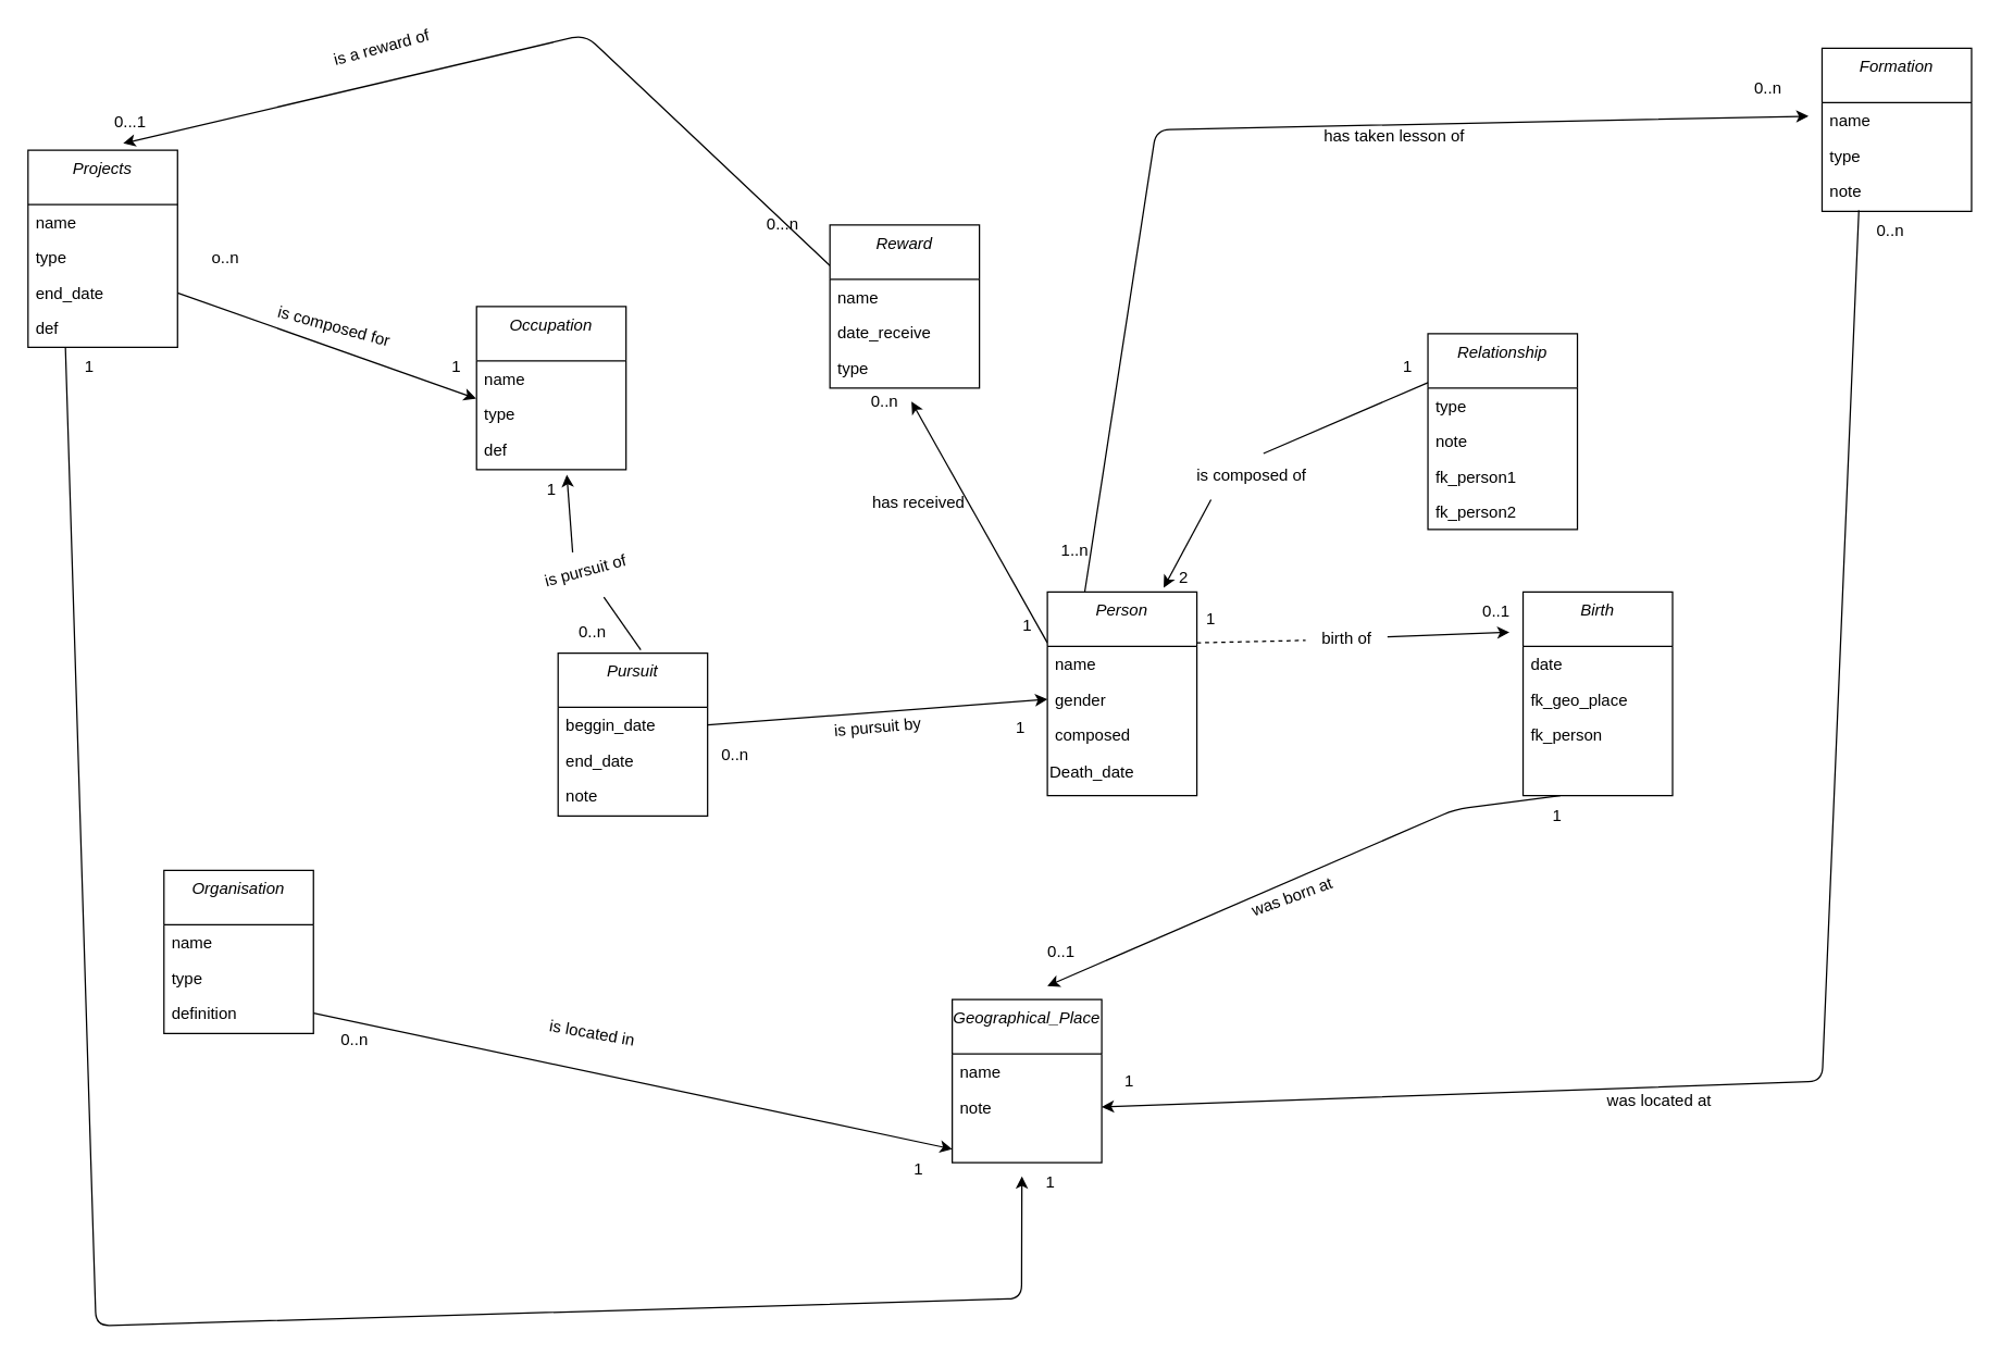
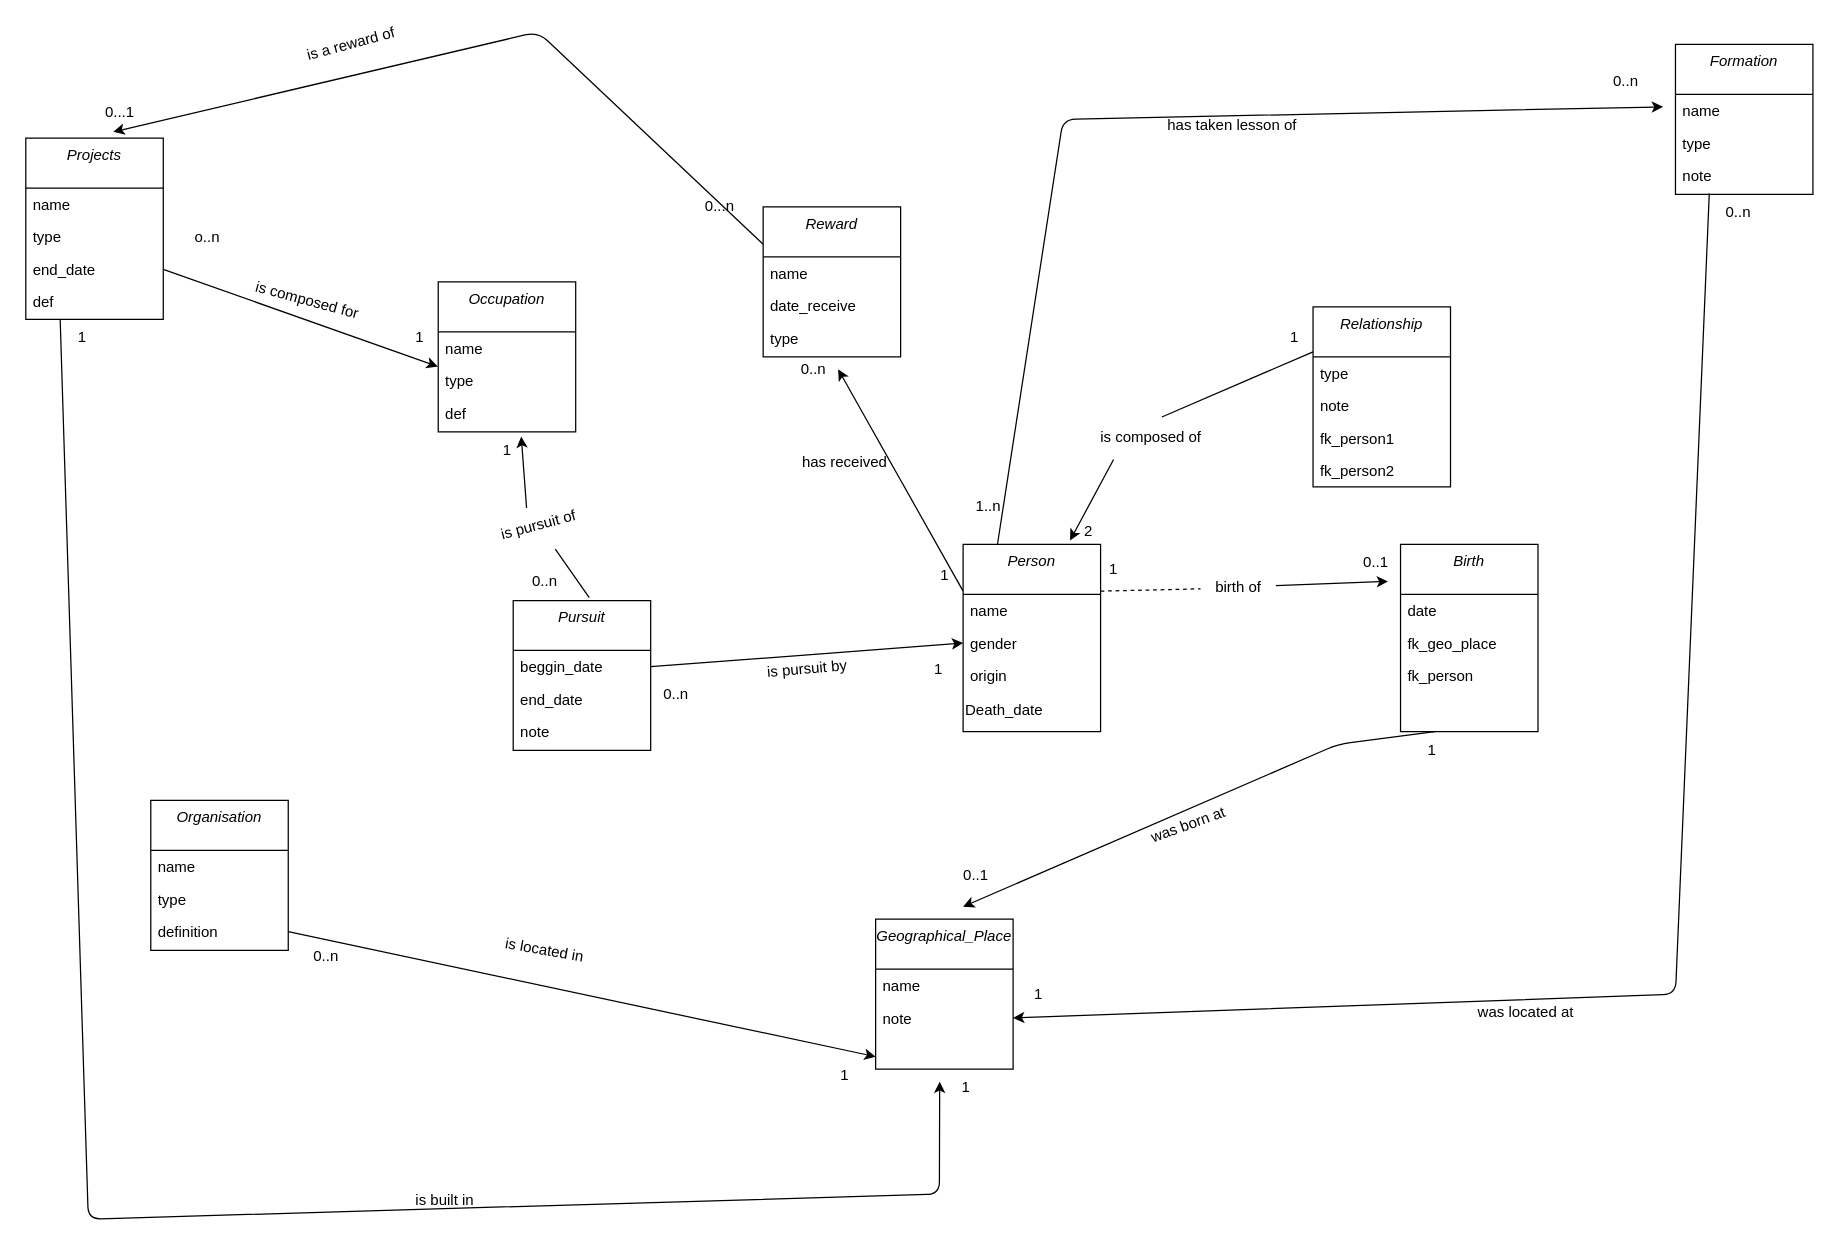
- <mxCell id="45" value="has taken lesson of" style="text;html=1;align=center;verticalAlign=middle;resizable=0;points=[];autosize=1;strokeColor=none;fillColor=none;" parent="1" vertex="1"><mxGeometry x="960" y="85" width="130" height="30" as="geometry" /></mxCell>
+ <mxCell id="45" value="has taken lesson of" style="text;html=1;align=center;verticalAlign=middle;resizable=0;points=[];autosize=1;strokeColor=none;fillColor=none;" parent="1" vertex="1"><mxGeometry x="920" y="85" width="130" height="30" as="geometry" /></mxCell>
- <mxCell id="12" value="composed" style="text;align=left;verticalAlign=top;spacingLeft=4;spacingRight=4;overflow=hidden;rotatable=0;points=[[0,0.5],[1,0.5]];portConstraint=eastwest;rounded=0;shadow=0;html=0;" parent="9" vertex="1"><mxGeometry y="92" width="110" height="26" as="geometry" /></mxCell>
+ <mxCell id="12" value="origin" style="text;align=left;verticalAlign=top;spacingLeft=4;spacingRight=4;overflow=hidden;rotatable=0;points=[[0,0.5],[1,0.5]];portConstraint=eastwest;rounded=0;shadow=0;html=0;" parent="9" vertex="1"><mxGeometry y="92" width="110" height="26" as="geometry" /></mxCell>
+ <mxCell id="91" value="is built in" style="text;html=1;align=center;verticalAlign=middle;resizable=0;points=[];autosize=1;strokeColor=none;fillColor=none;" parent="1" vertex="1"><mxGeometry x="320" y="945" width="70" height="30" as="geometry" /></mxCell>
